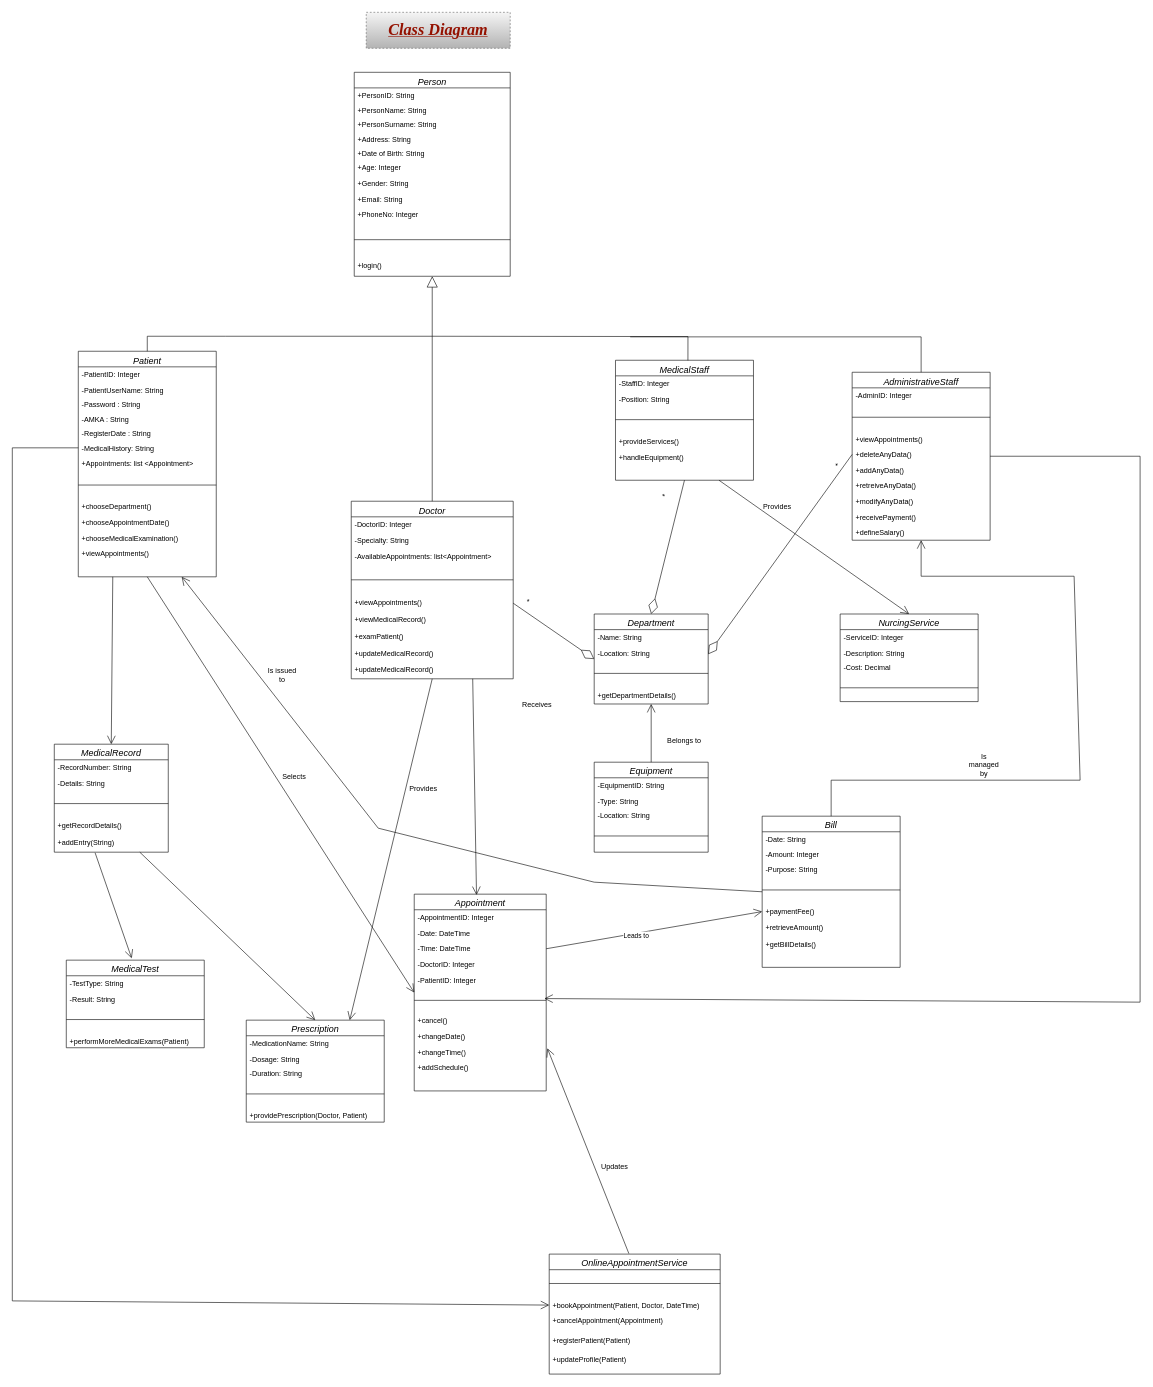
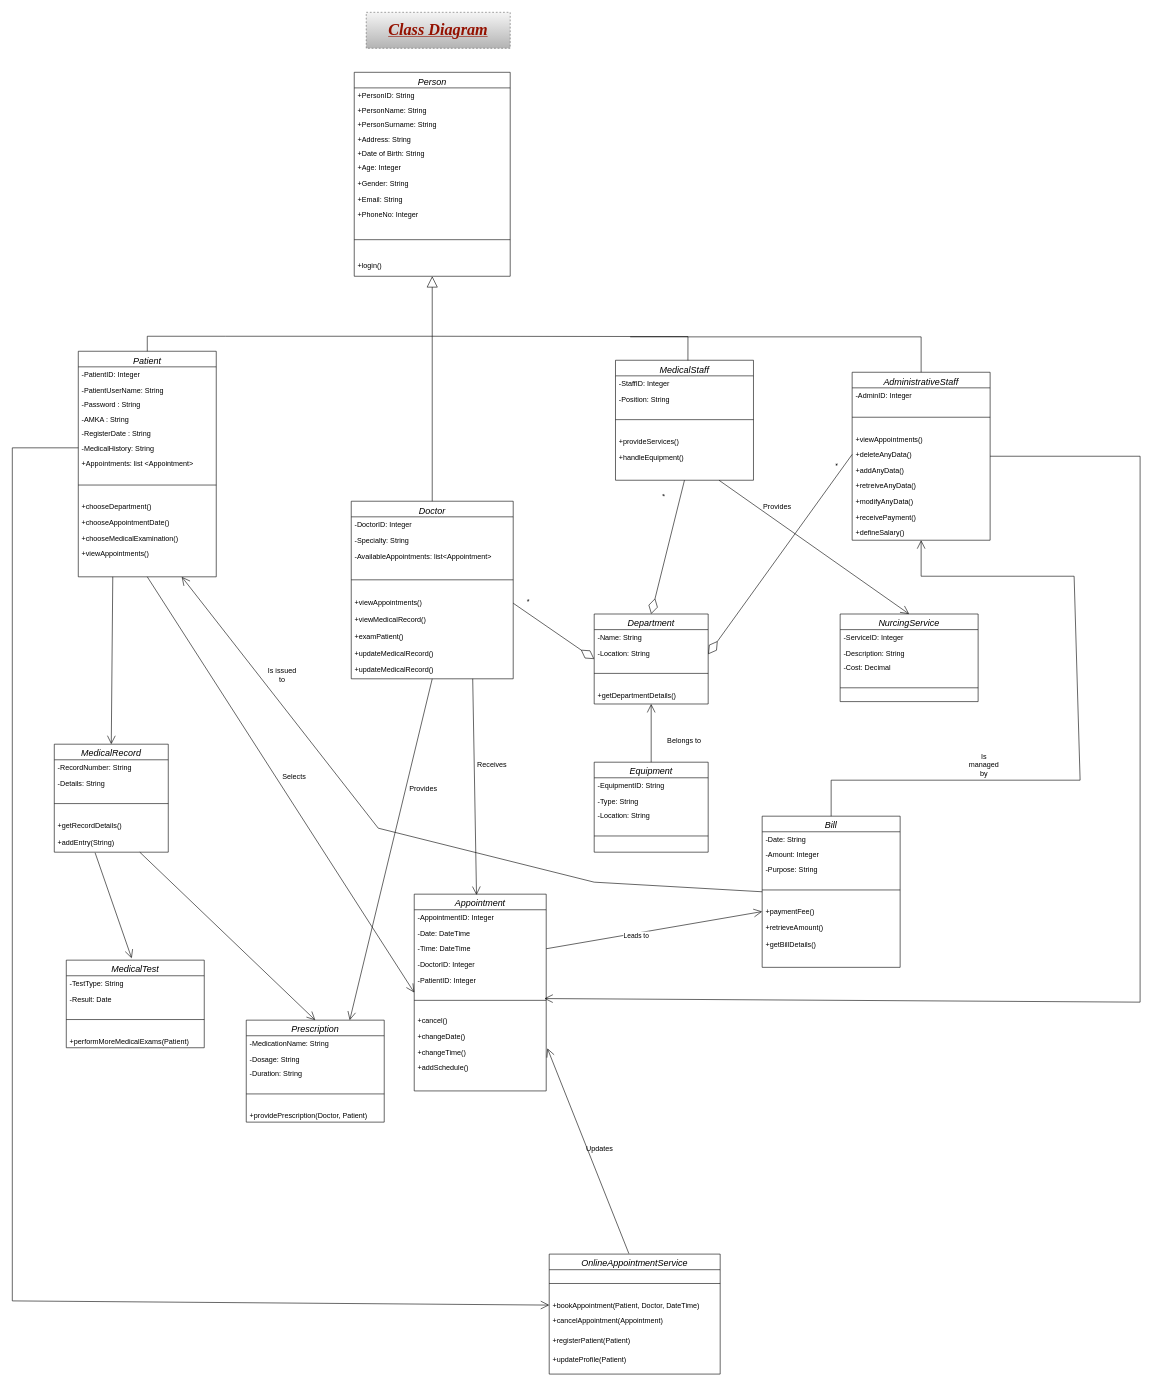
- <mxCell id="50" value="Receives" style="text;html=1;align=center;verticalAlign=middle;whiteSpace=wrap;rounded=0;" parent="1" vertex="1"><mxGeometry x="865" y="1160" width="60" height="30" as="geometry" /></mxCell>
+ <mxCell id="50" value="Receives" style="text;html=1;align=center;verticalAlign=middle;whiteSpace=wrap;rounded=0;" parent="1" vertex="1"><mxGeometry x="790" y="1260" width="60" height="30" as="geometry" /></mxCell>
- <mxCell id="86" value="-Result: String" style="text;align=left;verticalAlign=top;spacingLeft=4;spacingRight=4;overflow=hidden;rotatable=0;points=[[0,0.5],[1,0.5]];portConstraint=eastwest;" parent="84" vertex="1"><mxGeometry y="52" width="230" height="24" as="geometry" /></mxCell>
+ <mxCell id="86" value="-Result: Date" style="text;align=left;verticalAlign=top;spacingLeft=4;spacingRight=4;overflow=hidden;rotatable=0;points=[[0,0.5],[1,0.5]];portConstraint=eastwest;" parent="84" vertex="1"><mxGeometry y="52" width="230" height="24" as="geometry" /></mxCell>
- <mxCell id="134" value="Updates" style="text;whiteSpace=wrap;html=1;" parent="1" vertex="1"><mxGeometry x="1000" y="1930" width="80" height="20" as="geometry" /></mxCell>
+ <mxCell id="134" value="Updates" style="text;whiteSpace=wrap;html=1;" parent="1" vertex="1"><mxGeometry x="975" y="1900" width="80" height="20" as="geometry" /></mxCell>
